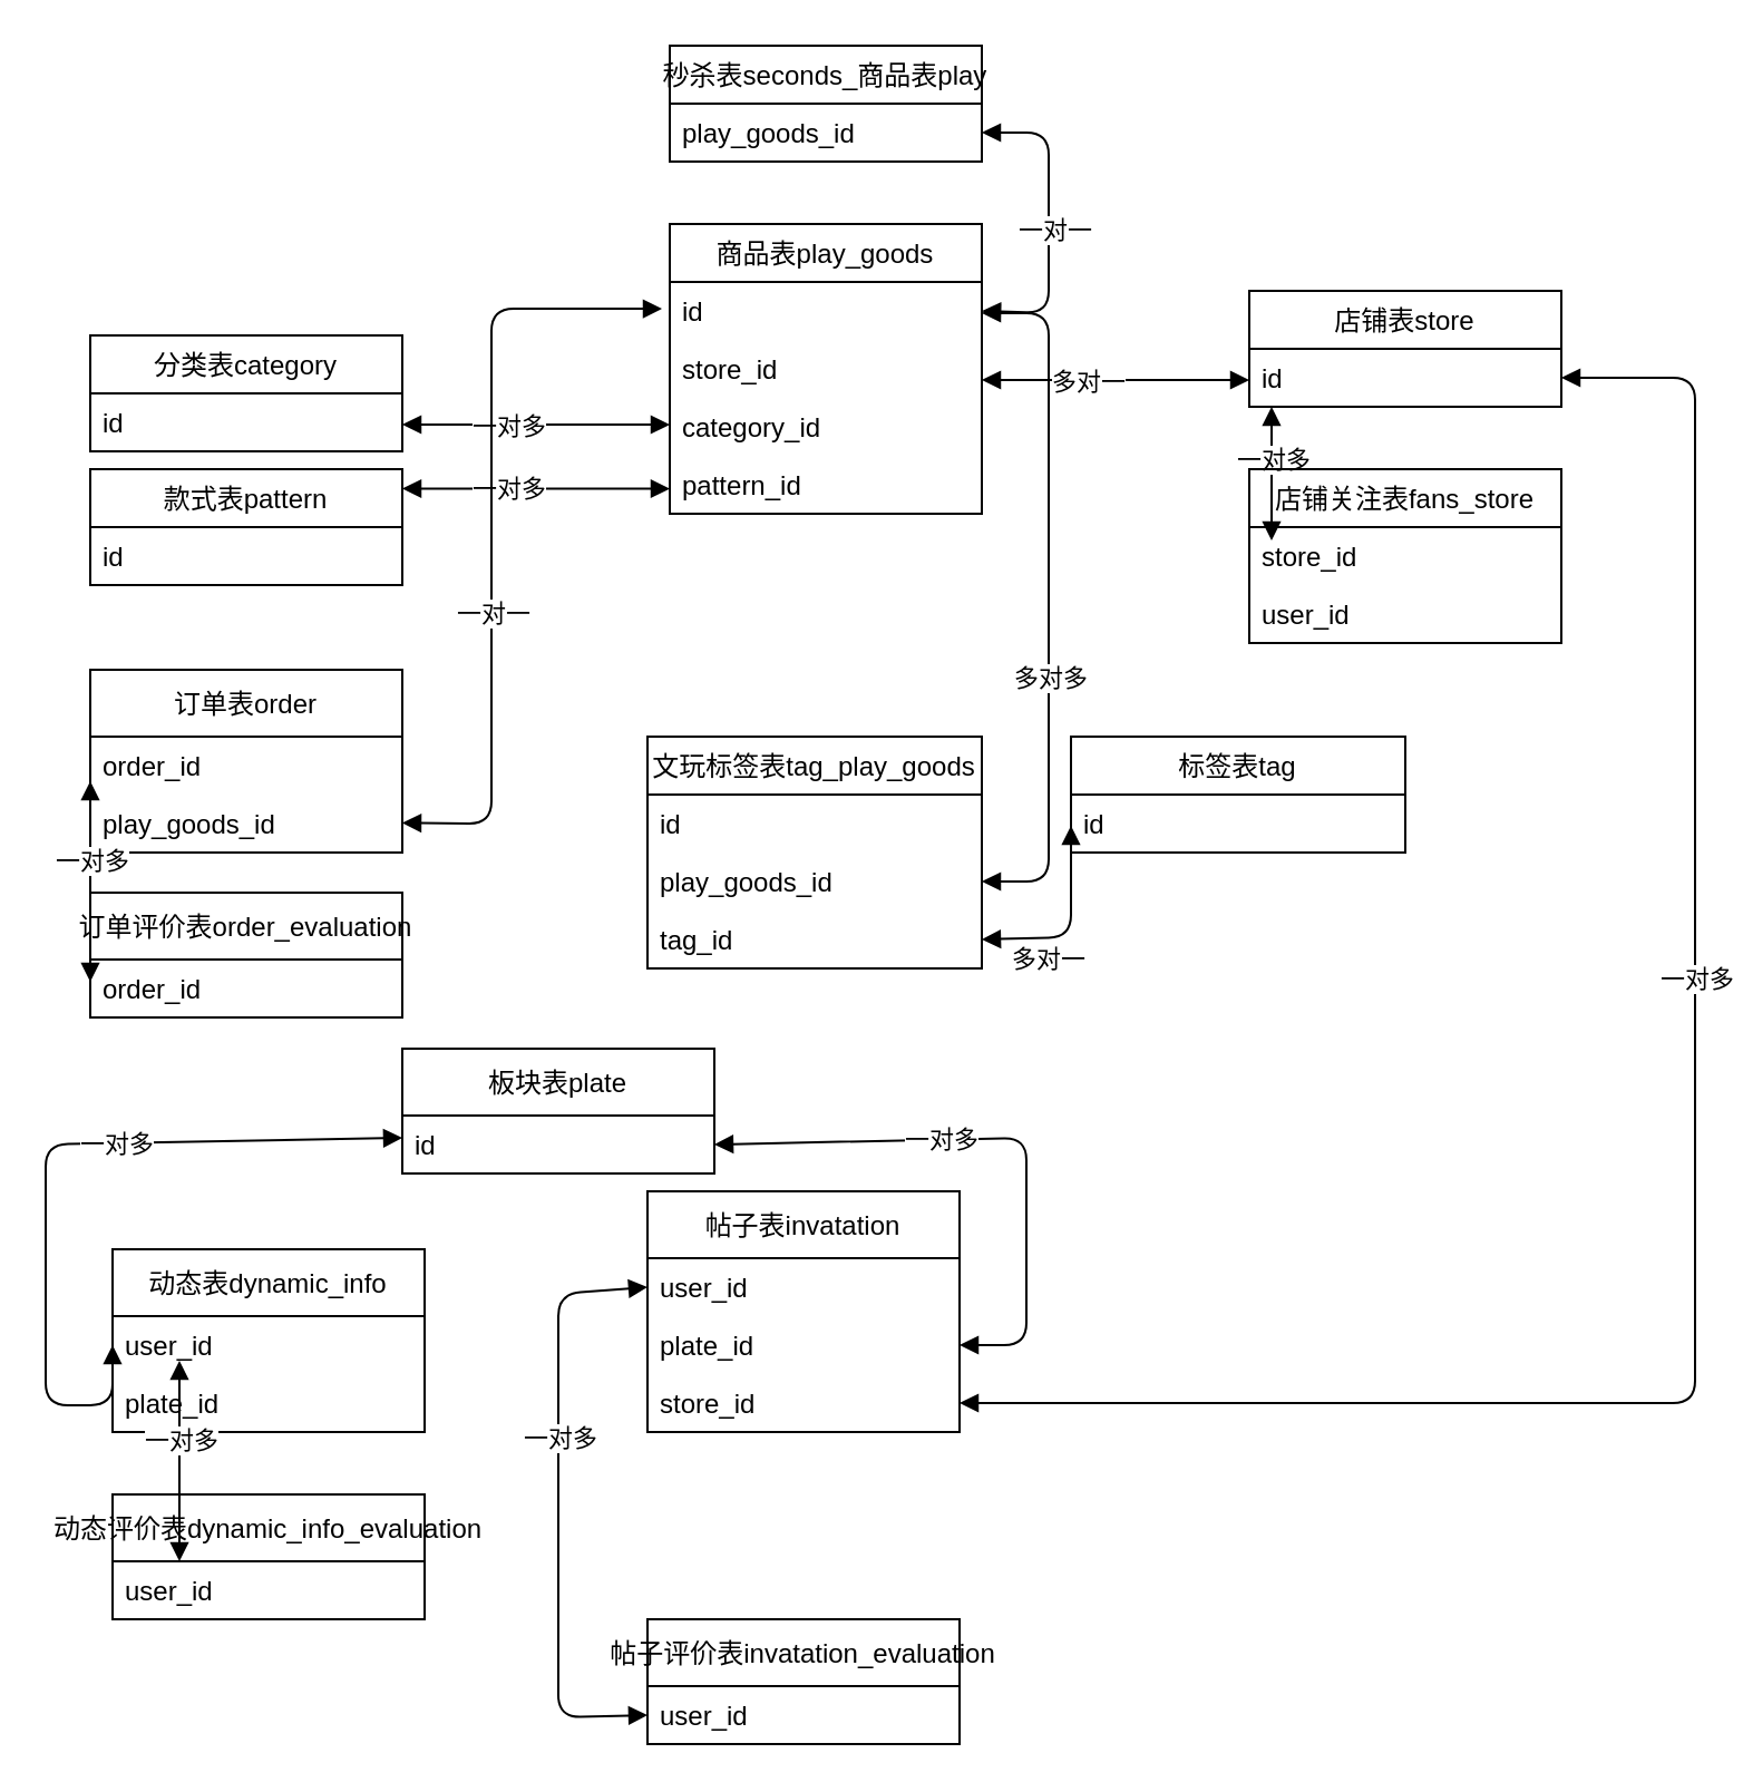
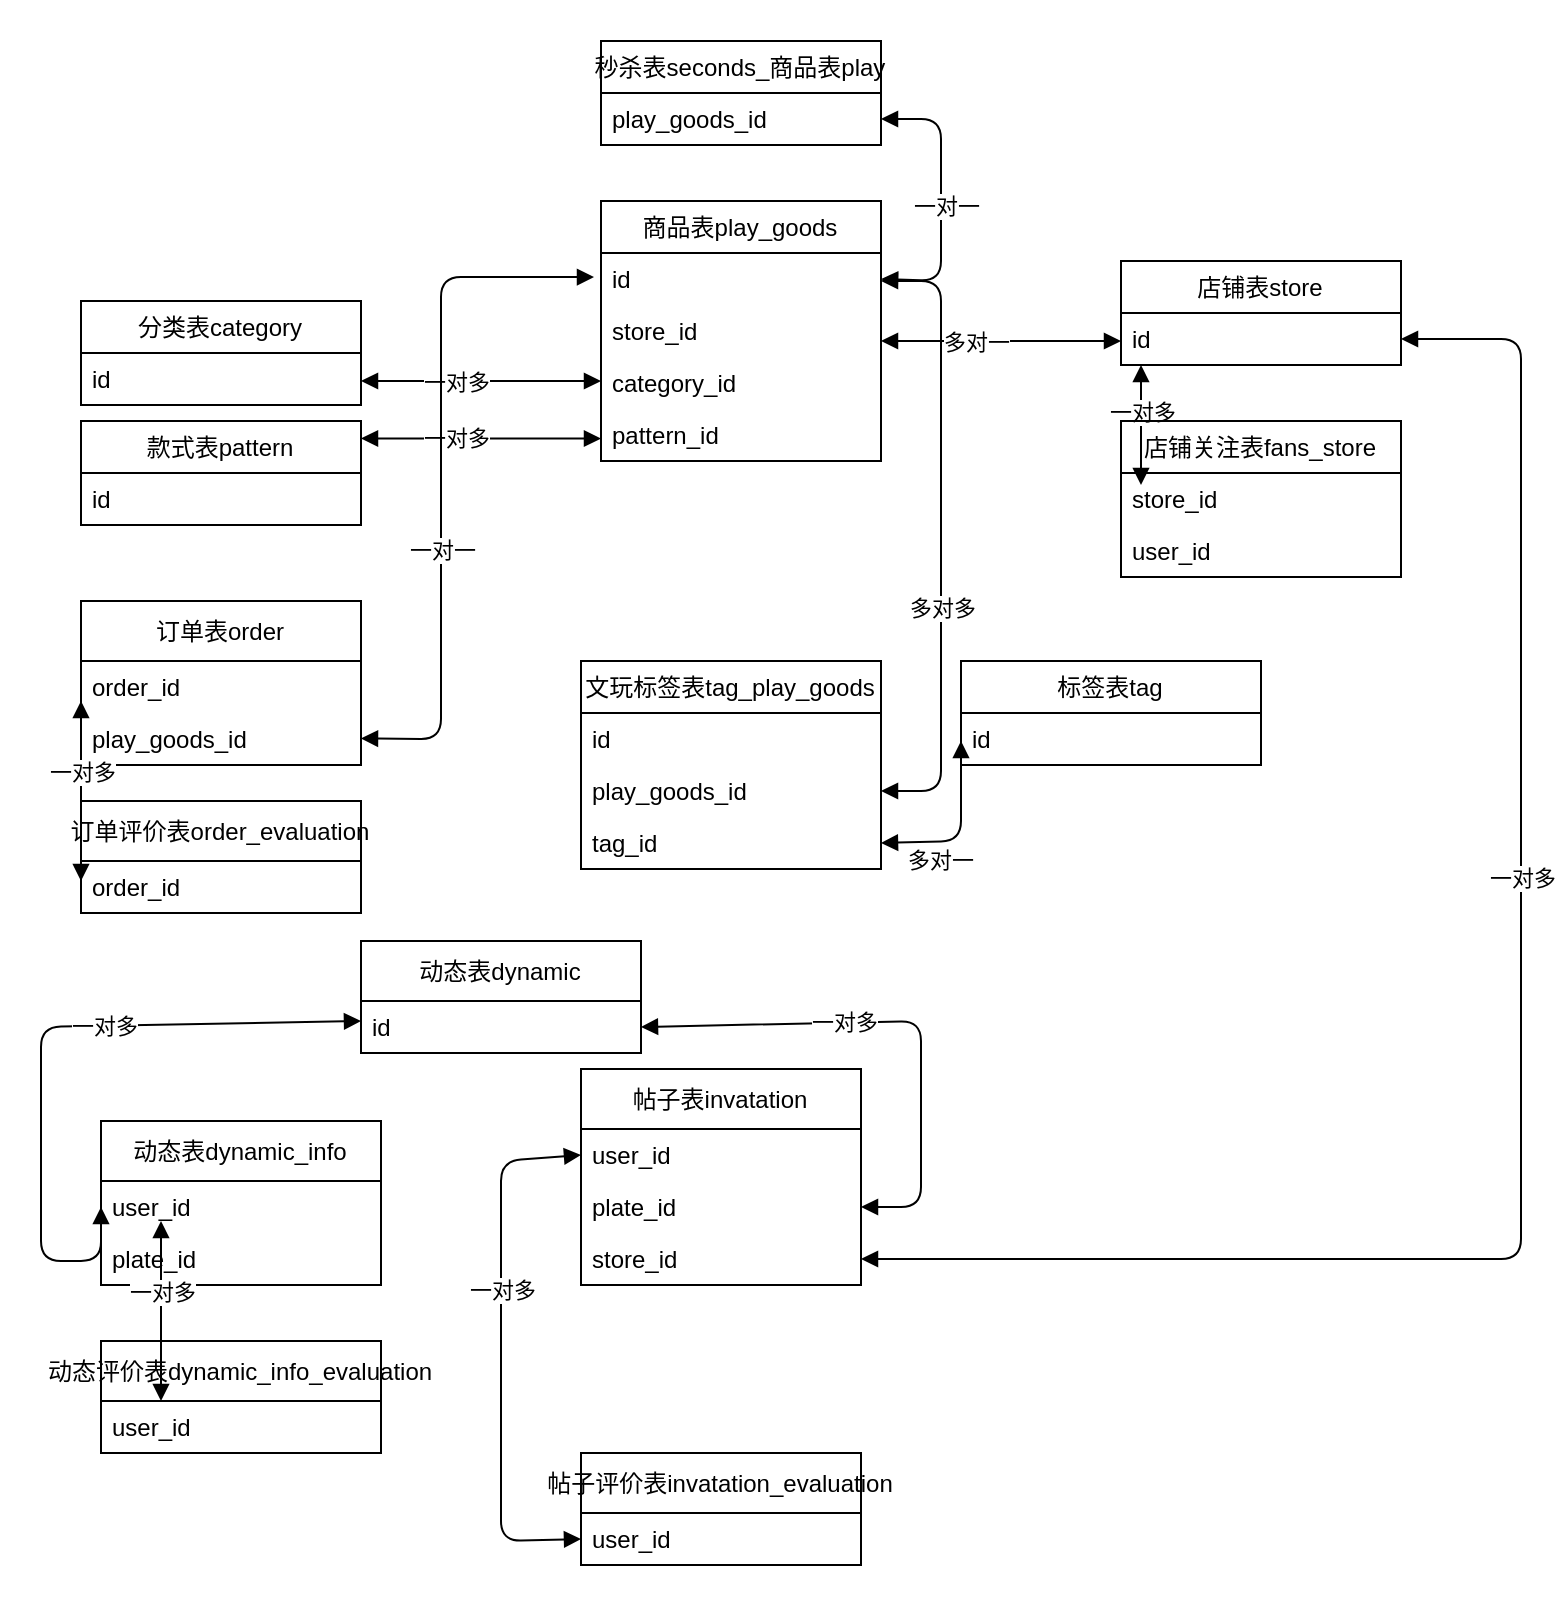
- <mxCell id="62" value="板块表plate" style="swimlane;fontStyle=0;childLayout=stackLayout;horizontal=1;startSize=30;fillColor=none;horizontalStack=0;resizeParent=1;resizeParentMax=0;resizeLast=0;collapsible=1;marginBottom=0;" vertex="1" parent="1"><mxGeometry x="180" y="470" width="140" height="56" as="geometry"><mxRectangle x="30" y="310" width="90" height="26" as="alternateBounds" /></mxGeometry></mxCell>
+ <mxCell id="62" value="动态表dynamic" style="swimlane;fontStyle=0;childLayout=stackLayout;horizontal=1;startSize=30;fillColor=none;horizontalStack=0;resizeParent=1;resizeParentMax=0;resizeLast=0;collapsible=1;marginBottom=0;" vertex="1" parent="1"><mxGeometry x="180" y="470" width="140" height="56" as="geometry"><mxRectangle x="30" y="310" width="90" height="26" as="alternateBounds" /></mxGeometry></mxCell>
